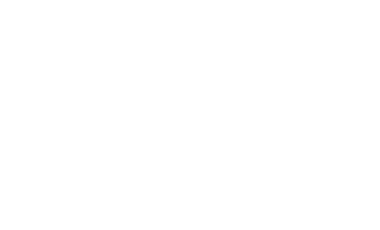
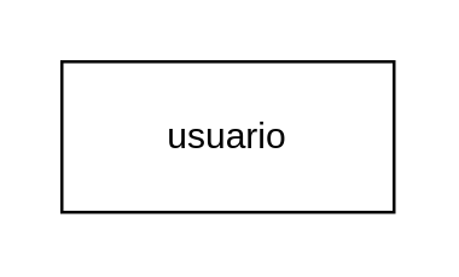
+ <mxCell id="2" value="usuario" style="rounded=0;whiteSpace=wrap;html=1;" vertex="1" parent="1"><mxGeometry x="20" y="20" width="110" height="50" as="geometry" /></mxCell>
